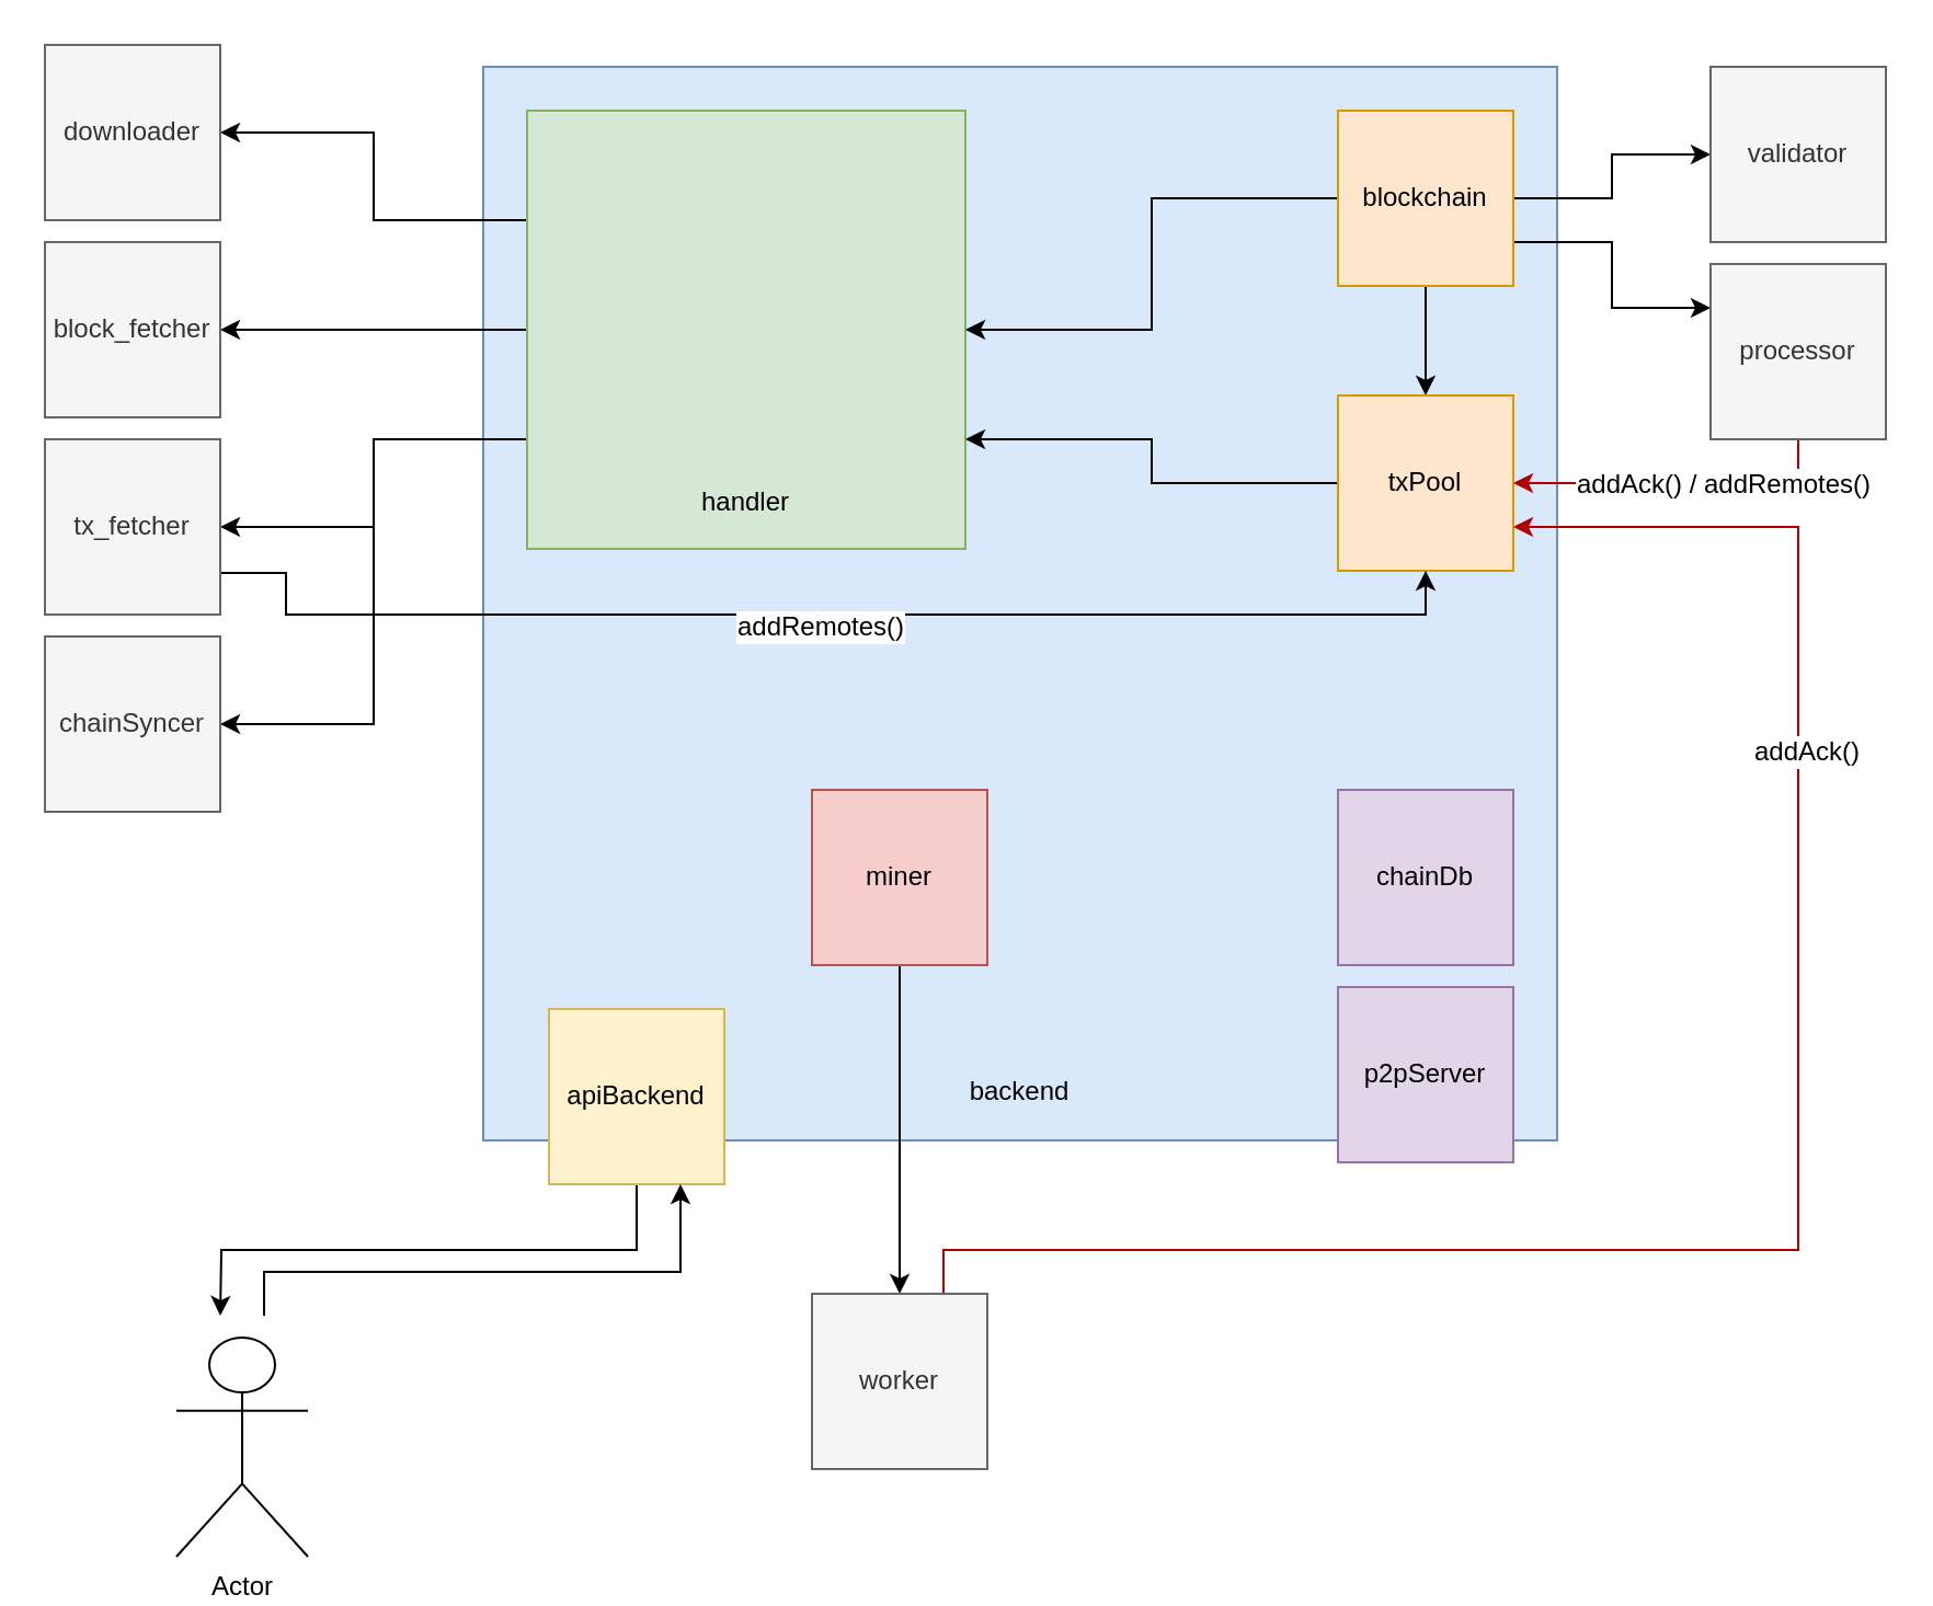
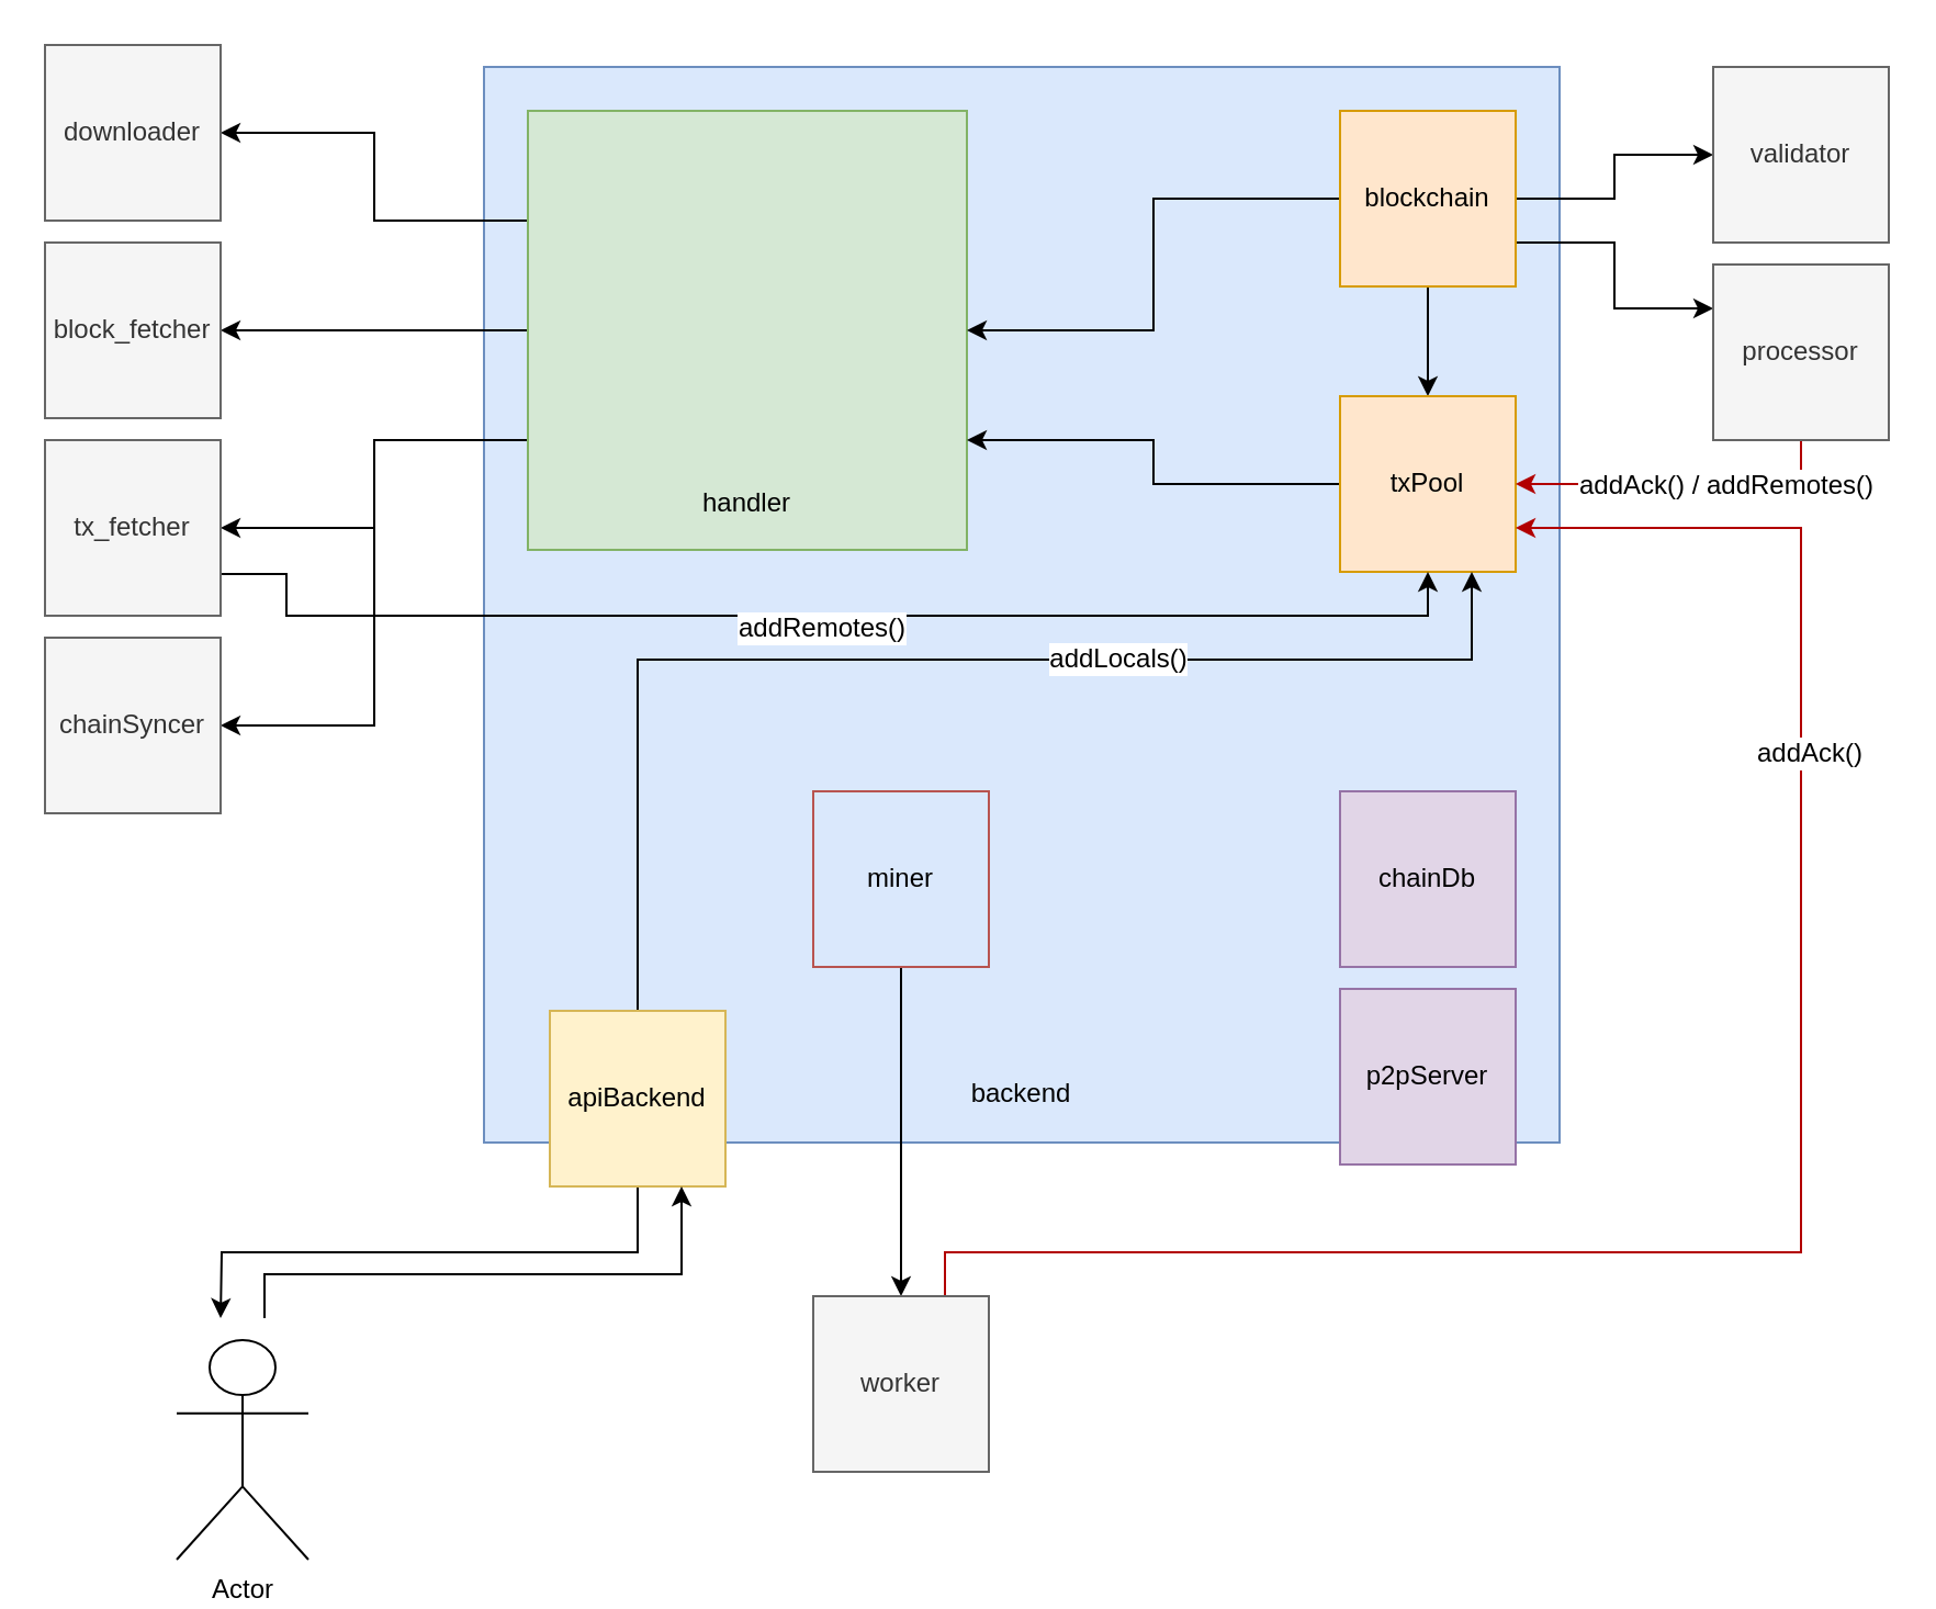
+ <mxCell id="32" style="edgeStyle=orthogonalEdgeStyle;rounded=0;orthogonalLoop=1;jettySize=auto;html=1;exitX=0.5;exitY=0;exitDx=0;exitDy=0;entryX=0.75;entryY=1;entryDx=0;entryDy=0;" edge="1" parent="1" source="35" target="14"><mxGeometry relative="1" as="geometry"><Array as="points"><mxPoint x="290" y="300" /><mxPoint x="670" y="300" /></Array></mxGeometry></mxCell>
+ <mxCell id="33" value="addLocals()" style="text;html=1;resizable=0;points=[];align=center;verticalAlign=middle;labelBackgroundColor=#ffffff;" vertex="1" connectable="0" parent="32"><mxGeometry x="0.303" y="1" relative="1" as="geometry"><mxPoint as="offset" /></mxGeometry></mxCell>
- <mxCell id="18" value="miner" style="whiteSpace=wrap;html=1;aspect=fixed;fillColor=#f8cecc;strokeColor=#b85450;" vertex="1" parent="1"><mxGeometry x="370" y="360" width="80" height="80" as="geometry" /></mxCell>
+ <mxCell id="18" value="miner" style="whiteSpace=wrap;html=1;aspect=fixed;fillColor=#dae8fc;strokeColor=#b85450;" vertex="1" parent="1"><mxGeometry x="370" y="360" width="80" height="80" as="geometry" /></mxCell>
